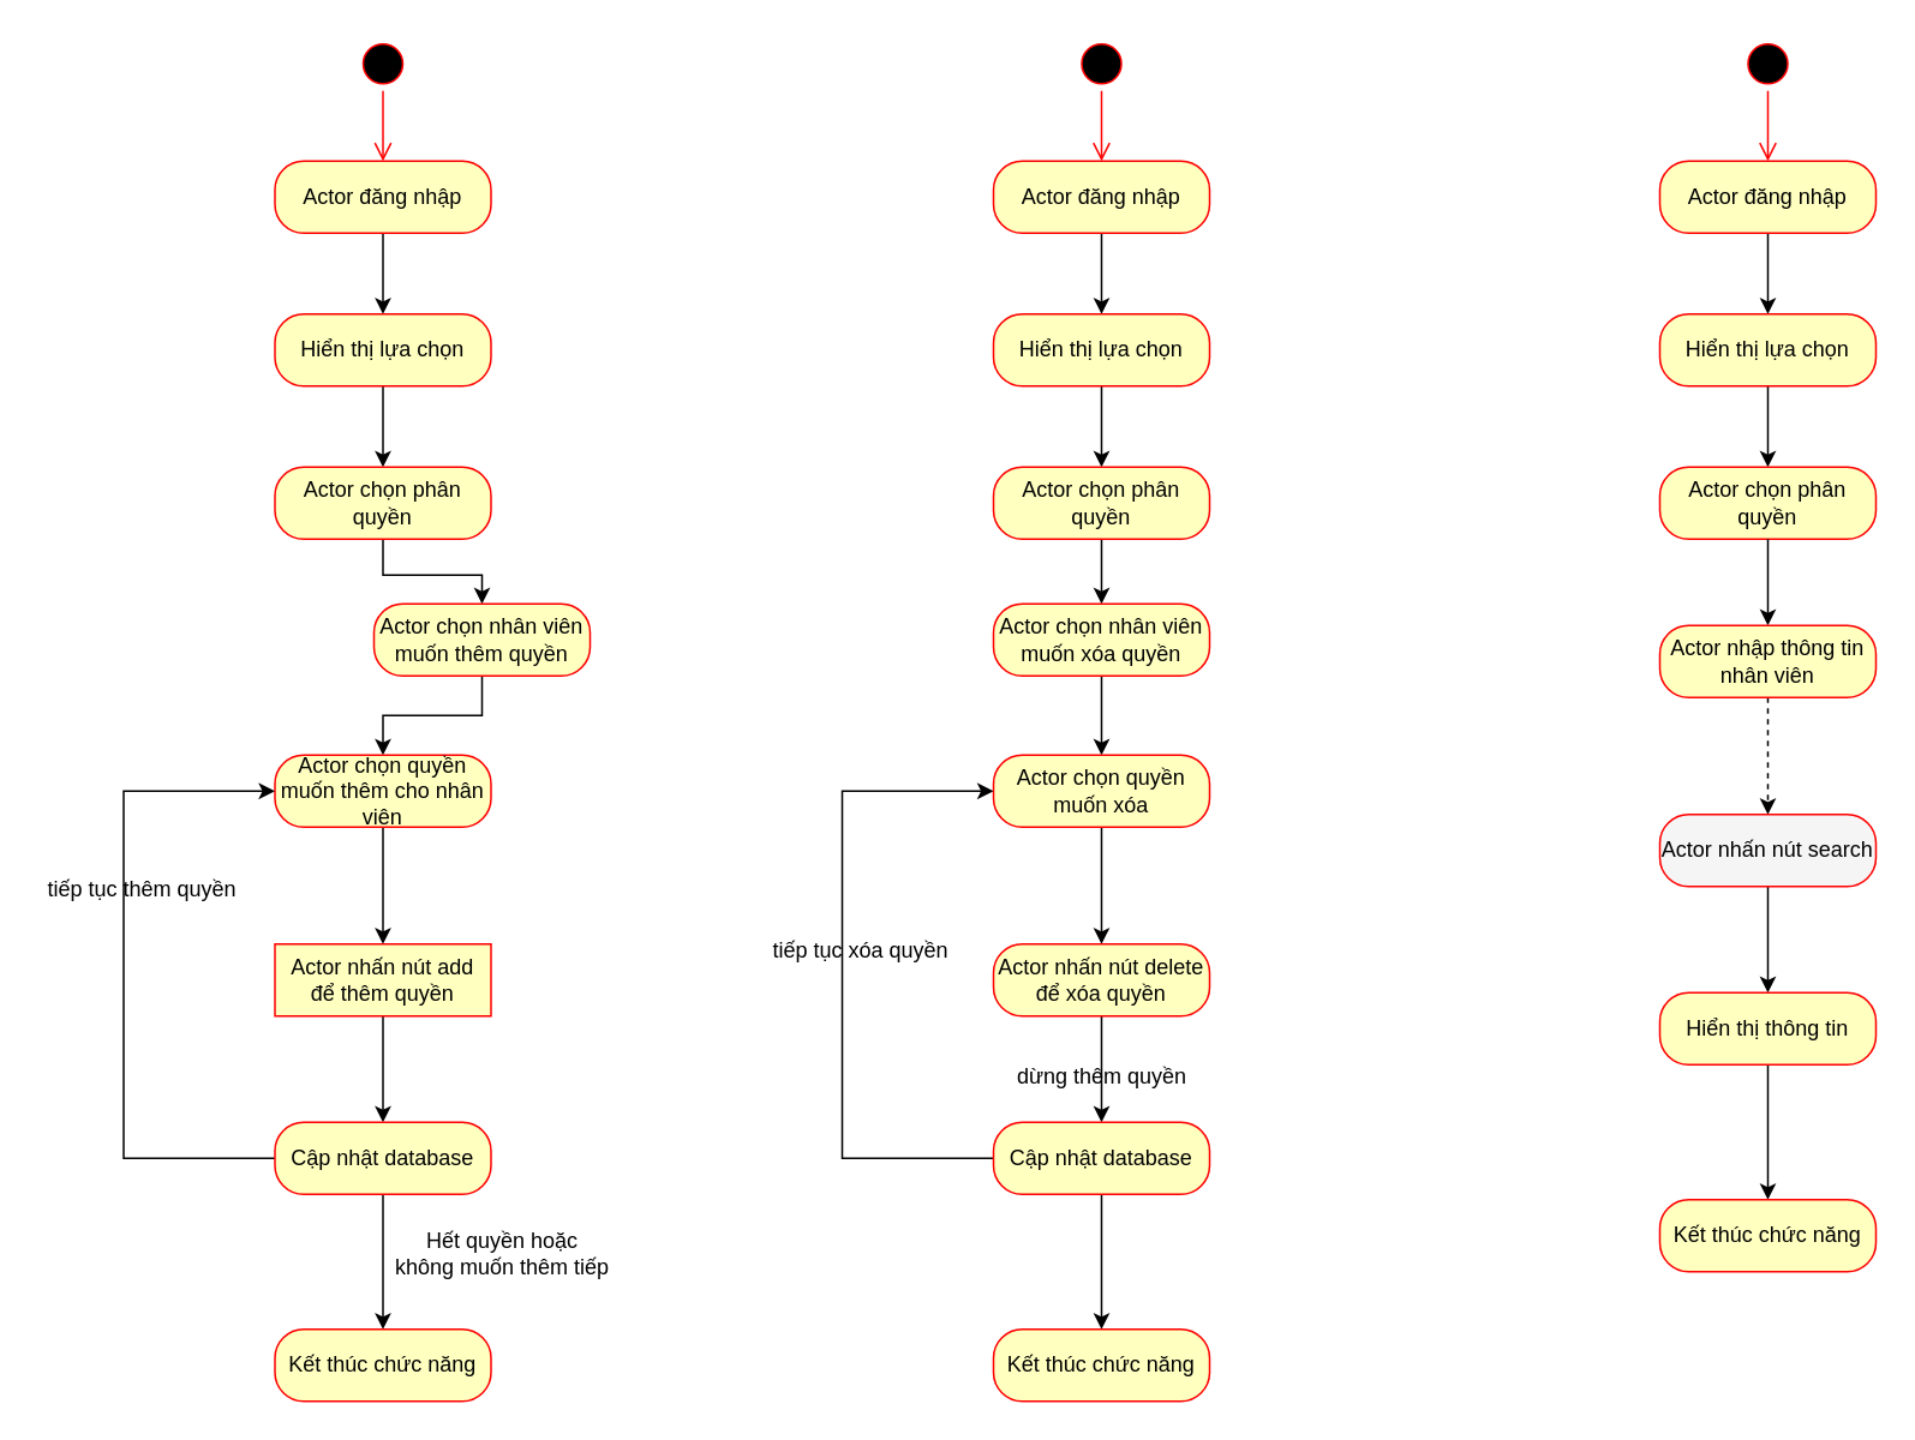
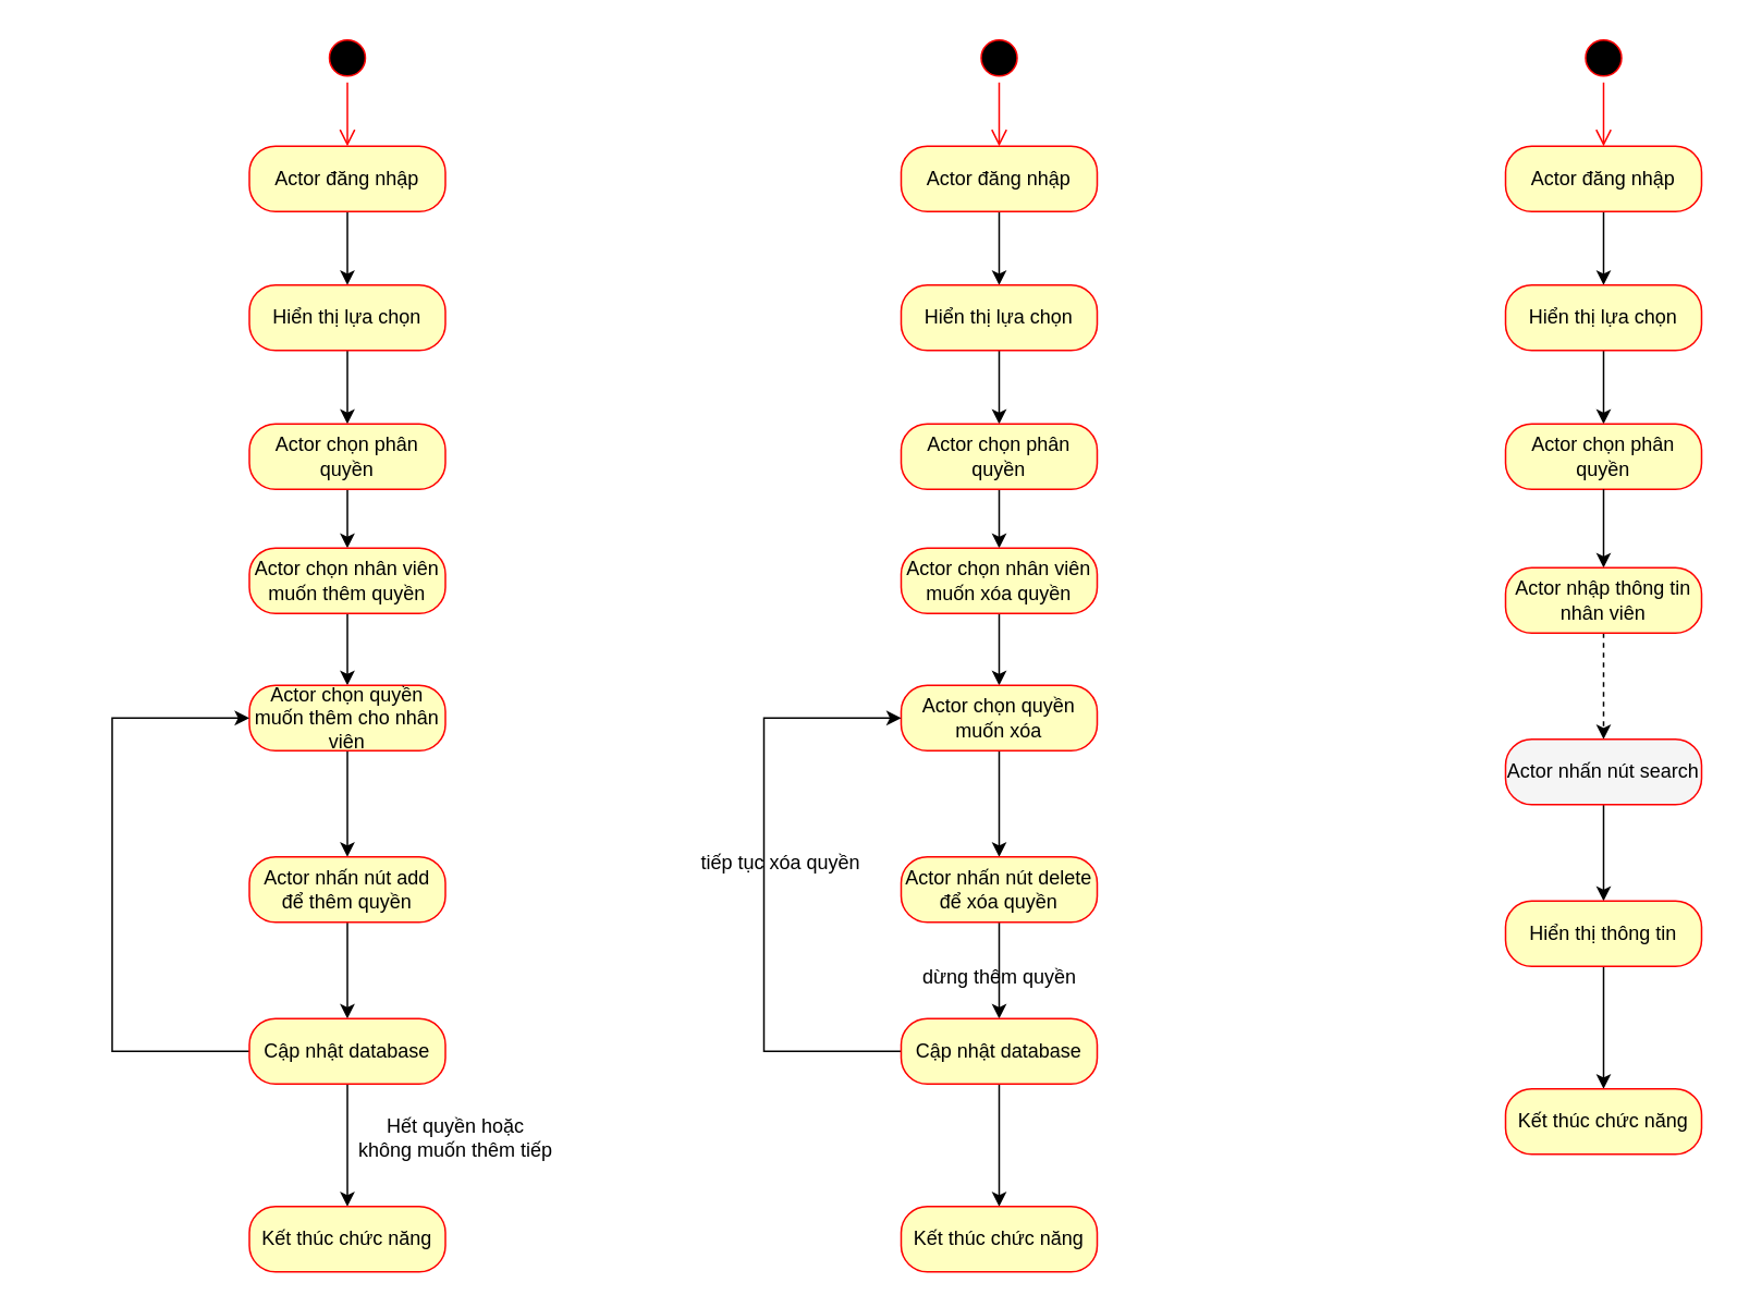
- <mxCell id="11" value="Actor chọn nhân viên muốn thêm quyền" style="rounded=1;whiteSpace=wrap;html=1;arcSize=40;fontColor=#000000;fillColor=#ffffc0;strokeColor=#ff0000;" vertex="1" parent="1"><mxGeometry x="207" y="335" width="120" height="40" as="geometry" /></mxCell>
+ <mxCell id="11" value="Actor chọn nhân viên muốn thêm quyền" style="rounded=1;whiteSpace=wrap;html=1;arcSize=40;fontColor=#000000;fillColor=#ffffc0;strokeColor=#ff0000;" vertex="1" parent="1"><mxGeometry x="152" y="335" width="120" height="40" as="geometry" /></mxCell>
- <mxCell id="17" value="tiếp tục thêm quyền" style="text;html=1;align=center;verticalAlign=middle;resizable=0;points=[];autosize=1;strokeColor=none;fillColor=none;" vertex="1" parent="1"><mxGeometry x="20" y="485" width="115" height="18" as="geometry" /></mxCell>
- <mxCell id="16" value="Actor nhấn nút add để thêm quyền" style="whiteSpace=wrap;html=1;arcSize=40;fontColor=#000000;fillColor=#ffffc0;strokeColor=#ff0000;rounded=0;" vertex="1" parent="1"><mxGeometry x="152" y="524" width="120" height="40" as="geometry" /></mxCell>
+ <mxCell id="16" value="Actor nhấn nút add để thêm quyền" style="rounded=1;whiteSpace=wrap;html=1;arcSize=40;fontColor=#000000;fillColor=#ffffc0;strokeColor=#ff0000;" vertex="1" parent="1"><mxGeometry x="152" y="524" width="120" height="40" as="geometry" /></mxCell>
